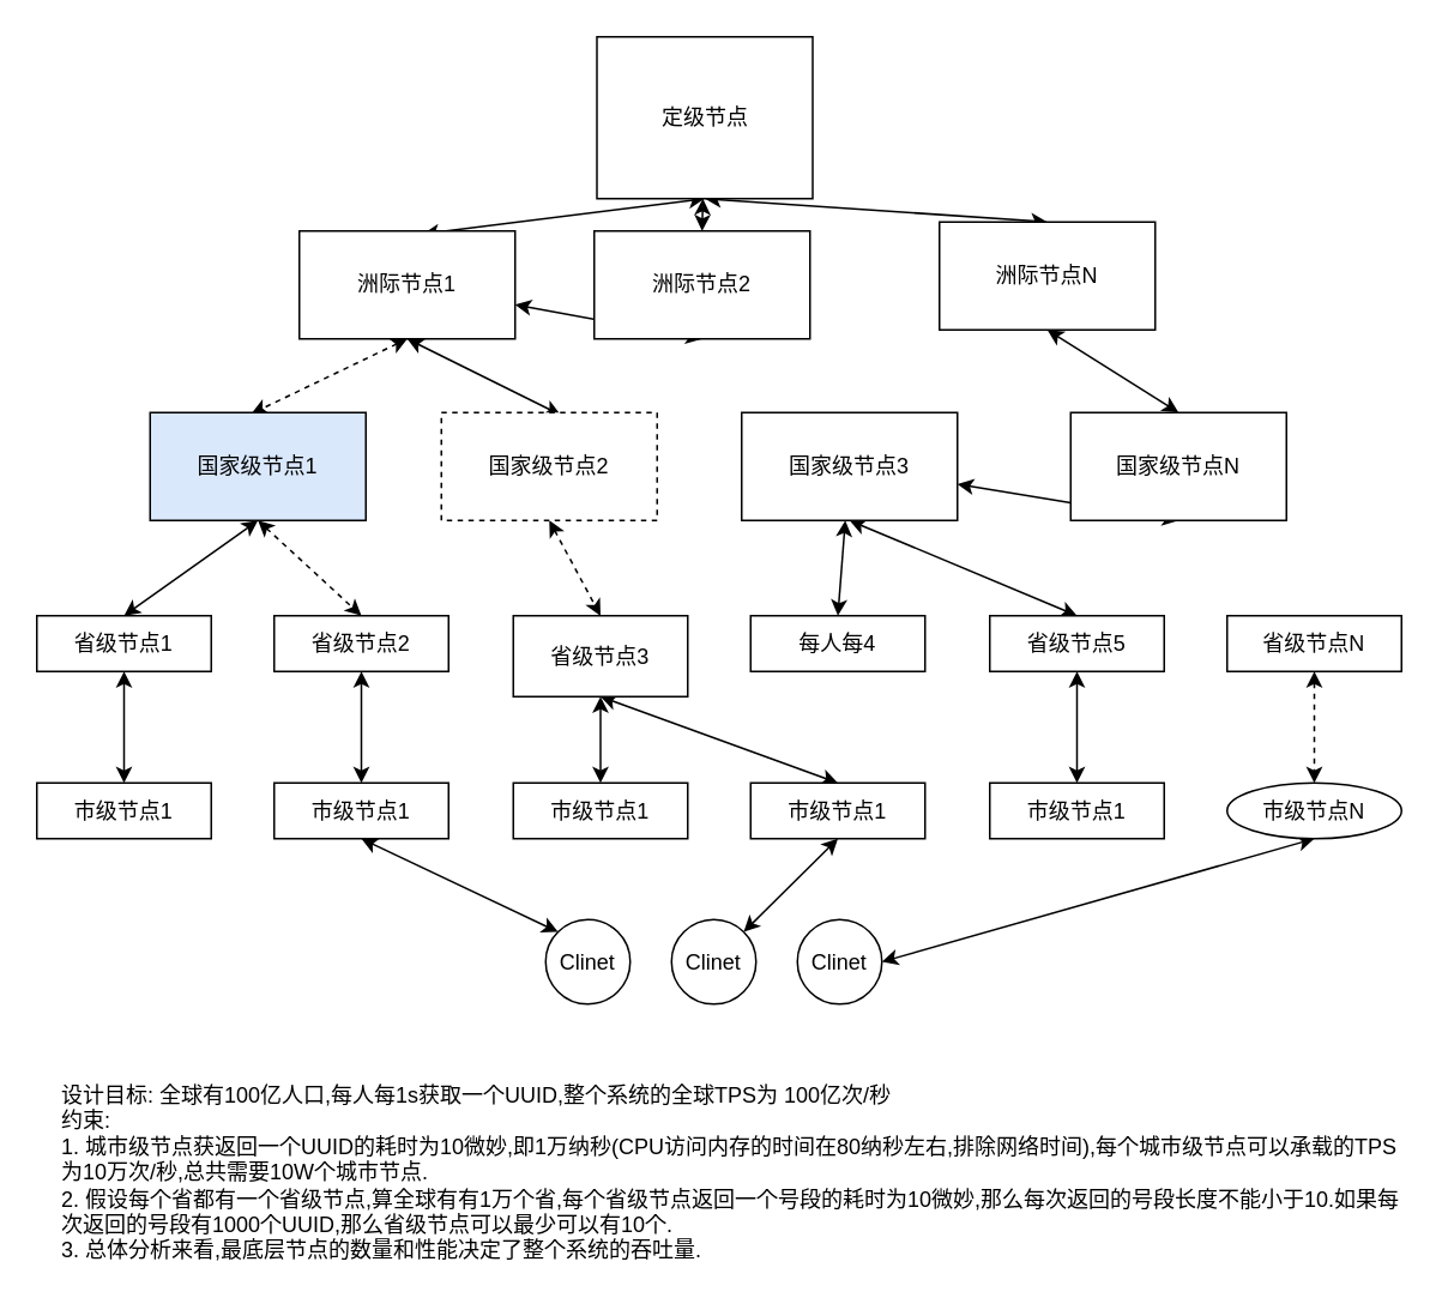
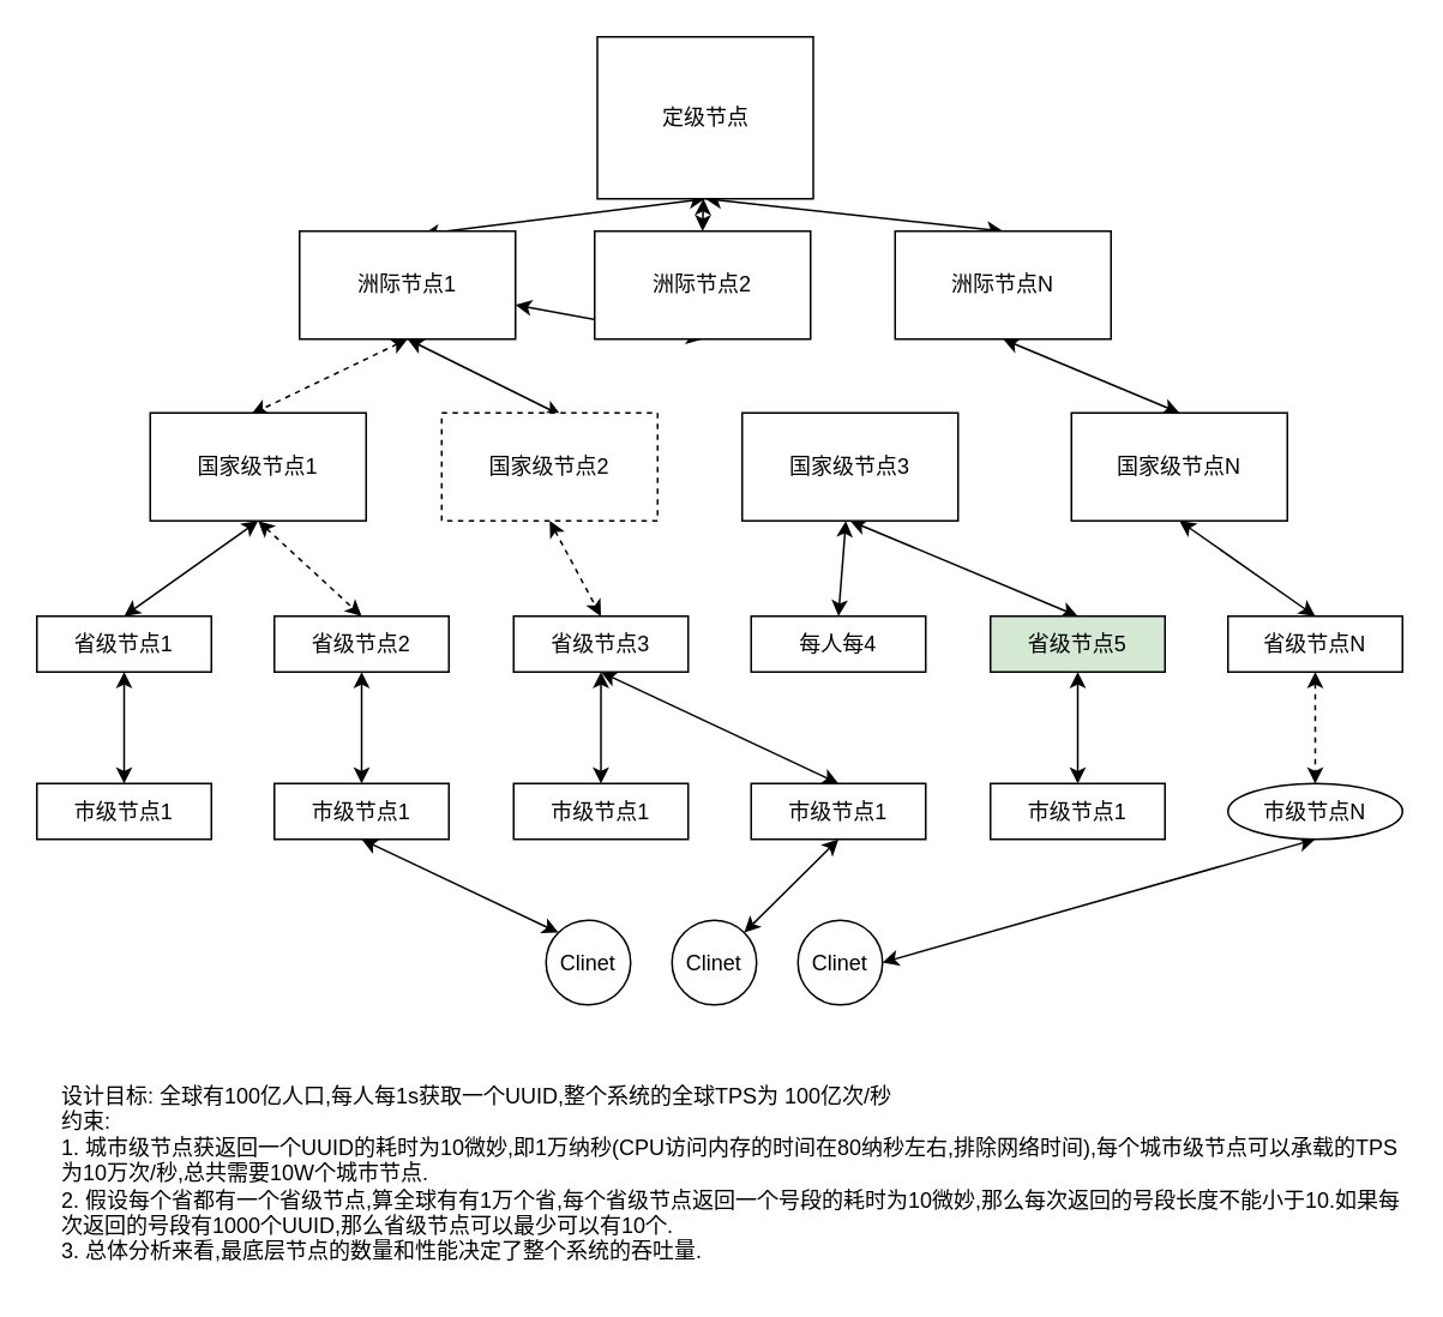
- <mxCell id="12" value="洲际节点N" style="rounded=0;whiteSpace=wrap;html=1;align=center;verticalAlign=middle;" vertex="1" parent="1"><mxGeometry x="522" y="123" width="120" height="60" as="geometry" /></mxCell>
+ <mxCell id="12" value="洲际节点N" style="rounded=0;whiteSpace=wrap;html=1;align=center;verticalAlign=middle;" vertex="1" parent="1"><mxGeometry x="497" y="128" width="120" height="60" as="geometry" /></mxCell>
- <mxCell id="15" value="国家级节点1" style="rounded=0;whiteSpace=wrap;html=1;align=center;verticalAlign=middle;fillColor=#dae8fc;" vertex="1" parent="1"><mxGeometry x="83" y="229" width="120" height="60" as="geometry" /></mxCell>
+ <mxCell id="15" value="国家级节点1" style="rounded=0;whiteSpace=wrap;html=1;align=center;verticalAlign=middle;" vertex="1" parent="1"><mxGeometry x="83" y="229" width="120" height="60" as="geometry" /></mxCell>
- <mxCell id="21" style="edgeStyle=none;rounded=0;orthogonalLoop=1;jettySize=auto;html=1;exitX=0.5;exitY=1;exitDx=0;exitDy=0;startArrow=classic;startFill=1;" edge="1" parent="1" source="22" target="20"><mxGeometry relative="1" as="geometry" /></mxCell>
+ <mxCell id="21" style="edgeStyle=none;rounded=0;orthogonalLoop=1;jettySize=auto;html=1;entryX=0.5;entryY=0;entryDx=0;entryDy=0;exitX=0.5;exitY=1;exitDx=0;exitDy=0;startArrow=classic;startFill=1;" edge="1" parent="1" source="22" target="34"><mxGeometry relative="1" as="geometry" /></mxCell>
- <mxCell id="32" value="省级节点5" style="rounded=0;whiteSpace=wrap;html=1;align=center;verticalAlign=middle;" vertex="1" parent="1"><mxGeometry x="550" y="342" width="97" height="31" as="geometry" /></mxCell>
+ <mxCell id="32" value="省级节点5" style="rounded=0;whiteSpace=wrap;html=1;align=center;verticalAlign=middle;fillColor=#d5e8d4;" vertex="1" parent="1"><mxGeometry x="550" y="342" width="97" height="31" as="geometry" /></mxCell>
- <mxCell id="29" value="省级节点3" style="rounded=0;whiteSpace=wrap;html=1;align=center;verticalAlign=middle;" vertex="1" parent="1"><mxGeometry x="285" y="342" width="97" height="45" as="geometry" /></mxCell>
+ <mxCell id="29" value="省级节点3" style="rounded=0;whiteSpace=wrap;html=1;align=center;verticalAlign=middle;" vertex="1" parent="1"><mxGeometry x="285" y="342" width="97" height="31" as="geometry" /></mxCell>
